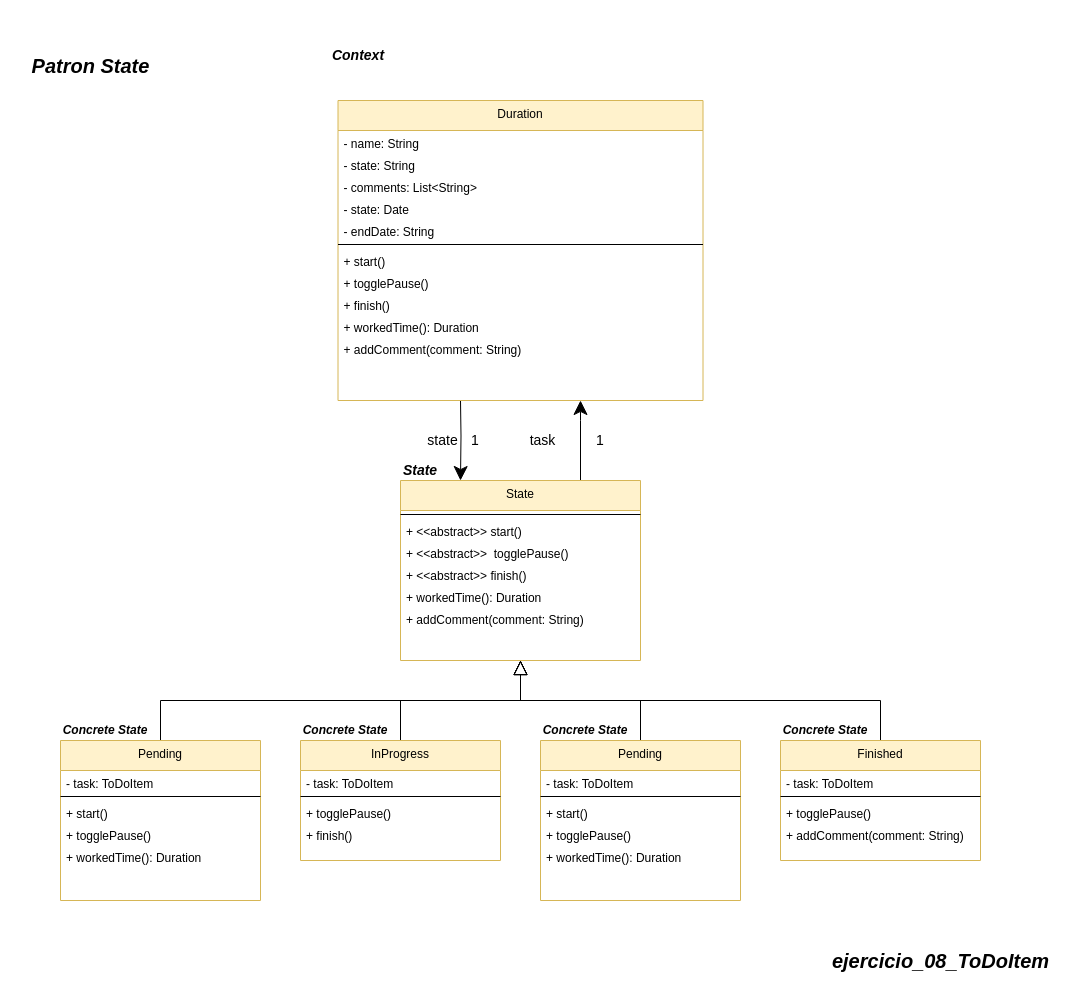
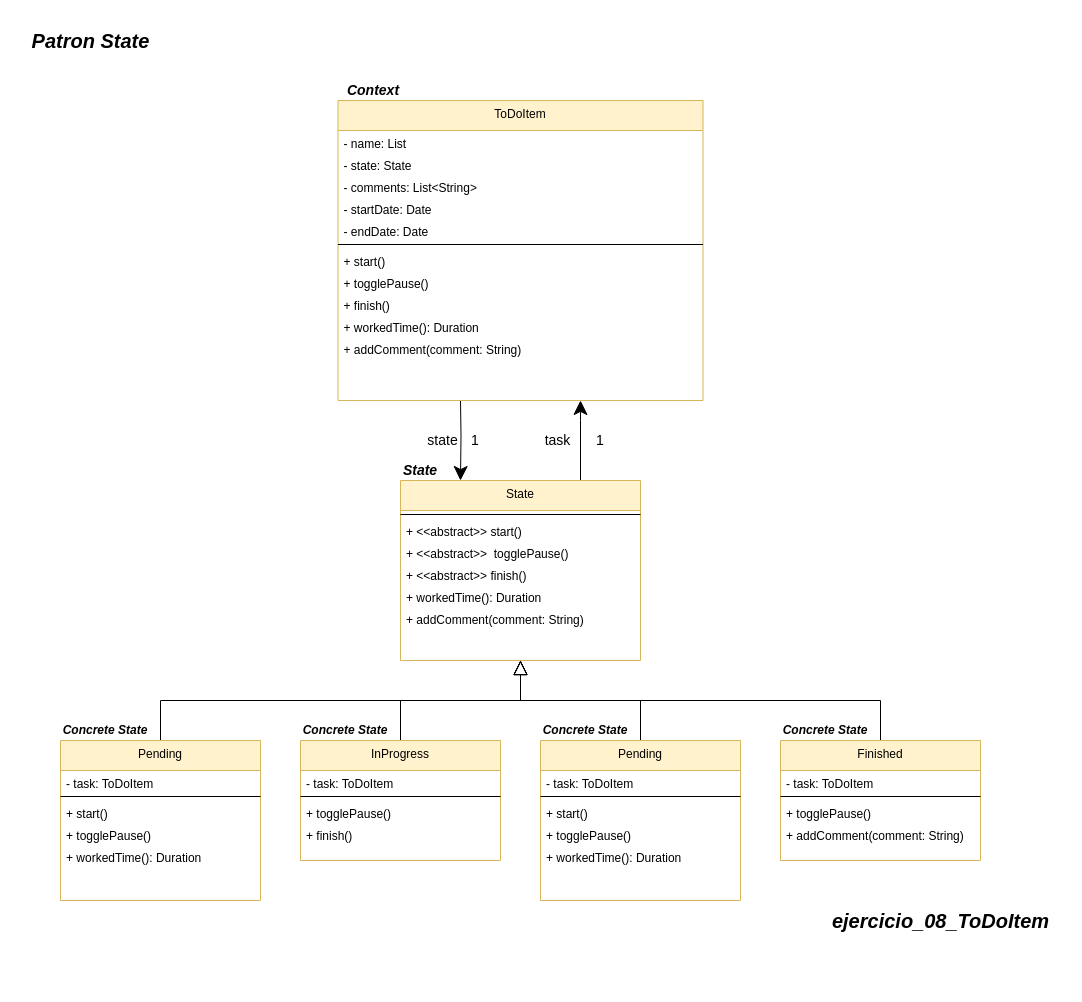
- <mxCell id="60" value="&lt;font size=&quot;1&quot; style=&quot;&quot;&gt;&lt;b style=&quot;&quot;&gt;&lt;i style=&quot;font-size: 14px;&quot;&gt;Context&lt;/i&gt;&lt;/b&gt;&lt;/font&gt;" style="text;html=1;align=center;verticalAlign=middle;whiteSpace=wrap;rounded=0;" vertex="1" parent="1"><mxGeometry x="322.5" y="45" width="70" height="20" as="geometry" /></mxCell>
+ <mxCell id="60" value="&lt;font size=&quot;1&quot; style=&quot;&quot;&gt;&lt;b style=&quot;&quot;&gt;&lt;i style=&quot;font-size: 14px;&quot;&gt;Context&lt;/i&gt;&lt;/b&gt;&lt;/font&gt;" style="text;html=1;align=center;verticalAlign=middle;whiteSpace=wrap;rounded=0;" vertex="1" parent="1"><mxGeometry x="337.5" y="80" width="70" height="20" as="geometry" /></mxCell>
- <mxCell id="18" value="&lt;b style=&quot;&quot;&gt;&lt;i&gt;&lt;font style=&quot;font-size: 20px;&quot;&gt;Patron State&lt;/font&gt;&lt;/i&gt;&lt;/b&gt;" style="text;html=1;align=center;verticalAlign=middle;resizable=0;points=[];autosize=1;strokeColor=none;fillColor=none;" vertex="1" parent="1"><mxGeometry x="20" y="45" width="140" height="40" as="geometry" /></mxCell>
+ <mxCell id="18" value="&lt;b style=&quot;&quot;&gt;&lt;i&gt;&lt;font style=&quot;font-size: 20px;&quot;&gt;Patron State&lt;/font&gt;&lt;/i&gt;&lt;/b&gt;" style="text;html=1;align=center;verticalAlign=middle;resizable=0;points=[];autosize=1;strokeColor=none;fillColor=none;" vertex="1" parent="1"><mxGeometry x="20" y="20" width="140" height="40" as="geometry" /></mxCell>
- <mxCell id="4" value="Duration&#10;" style="swimlane;fontStyle=0;align=center;verticalAlign=top;childLayout=stackLayout;horizontal=1;startSize=30;horizontalStack=0;resizeParent=1;resizeLast=0;collapsible=1;marginBottom=0;rounded=0;shadow=0;strokeWidth=1;fillColor=#fff2cc;strokeColor=#d6b656;" vertex="1" parent="1"><mxGeometry x="337.5" y="100" width="365" height="300" as="geometry"><mxRectangle x="110" y="-20" width="160" height="26" as="alternateBounds" /></mxGeometry></mxCell>
+ <mxCell id="4" value="ToDoItem&#10;" style="swimlane;fontStyle=0;align=center;verticalAlign=top;childLayout=stackLayout;horizontal=1;startSize=30;horizontalStack=0;resizeParent=1;resizeLast=0;collapsible=1;marginBottom=0;rounded=0;shadow=0;strokeWidth=1;fillColor=#fff2cc;strokeColor=#d6b656;" vertex="1" parent="1"><mxGeometry x="337.5" y="100" width="365" height="300" as="geometry"><mxRectangle x="110" y="-20" width="160" height="26" as="alternateBounds" /></mxGeometry></mxCell>
- <mxCell id="5" value="- name: String" style="text;align=left;verticalAlign=top;spacingLeft=4;spacingRight=4;overflow=hidden;rotatable=0;points=[[0,0.5],[1,0.5]];portConstraint=eastwest;rounded=0;shadow=0;html=0;" vertex="1" parent="4"><mxGeometry y="30" width="365" height="22" as="geometry" /></mxCell>
+ <mxCell id="5" value="- name: List" style="text;align=left;verticalAlign=top;spacingLeft=4;spacingRight=4;overflow=hidden;rotatable=0;points=[[0,0.5],[1,0.5]];portConstraint=eastwest;rounded=0;shadow=0;html=0;" vertex="1" parent="4"><mxGeometry y="30" width="365" height="22" as="geometry" /></mxCell>
- <mxCell id="6" value="- state: String" style="text;align=left;verticalAlign=top;spacingLeft=4;spacingRight=4;overflow=hidden;rotatable=0;points=[[0,0.5],[1,0.5]];portConstraint=eastwest;rounded=0;shadow=0;html=0;" vertex="1" parent="4"><mxGeometry y="52" width="365" height="22" as="geometry" /></mxCell>
+ <mxCell id="6" value="- state: State" style="text;align=left;verticalAlign=top;spacingLeft=4;spacingRight=4;overflow=hidden;rotatable=0;points=[[0,0.5],[1,0.5]];portConstraint=eastwest;rounded=0;shadow=0;html=0;" vertex="1" parent="4"><mxGeometry y="52" width="365" height="22" as="geometry" /></mxCell>
- <mxCell id="8" value="- state: Date" style="text;align=left;verticalAlign=top;spacingLeft=4;spacingRight=4;overflow=hidden;rotatable=0;points=[[0,0.5],[1,0.5]];portConstraint=eastwest;rounded=0;shadow=0;html=0;" vertex="1" parent="4"><mxGeometry y="96" width="365" height="22" as="geometry" /></mxCell>
+ <mxCell id="8" value="- startDate: Date" style="text;align=left;verticalAlign=top;spacingLeft=4;spacingRight=4;overflow=hidden;rotatable=0;points=[[0,0.5],[1,0.5]];portConstraint=eastwest;rounded=0;shadow=0;html=0;" vertex="1" parent="4"><mxGeometry y="96" width="365" height="22" as="geometry" /></mxCell>
- <mxCell id="9" value="- endDate: String" style="text;align=left;verticalAlign=top;spacingLeft=4;spacingRight=4;overflow=hidden;rotatable=0;points=[[0,0.5],[1,0.5]];portConstraint=eastwest;rounded=0;shadow=0;html=0;" vertex="1" parent="4"><mxGeometry y="118" width="365" height="22" as="geometry" /></mxCell>
+ <mxCell id="9" value="- endDate: Date" style="text;align=left;verticalAlign=top;spacingLeft=4;spacingRight=4;overflow=hidden;rotatable=0;points=[[0,0.5],[1,0.5]];portConstraint=eastwest;rounded=0;shadow=0;html=0;" vertex="1" parent="4"><mxGeometry y="118" width="365" height="22" as="geometry" /></mxCell>
- <mxCell id="53" value="task" style="text;html=1;align=center;verticalAlign=middle;whiteSpace=wrap;rounded=0;fontSize=14;" vertex="1" parent="1"><mxGeometry x="525" y="430" width="35" height="20" as="geometry" /></mxCell>
+ <mxCell id="53" value="task" style="text;html=1;align=center;verticalAlign=middle;whiteSpace=wrap;rounded=0;fontSize=14;" vertex="1" parent="1"><mxGeometry x="540" y="430" width="35" height="20" as="geometry" /></mxCell>
- <mxCell id="2" value="&lt;span style=&quot;font-size: 20px;&quot;&gt;&lt;b&gt;&lt;i&gt;ejercicio_08_ToDoItem&lt;/i&gt;&lt;/b&gt;&lt;/span&gt;" style="text;html=1;align=center;verticalAlign=middle;resizable=0;points=[];autosize=1;strokeColor=none;fillColor=none;" vertex="1" parent="1"><mxGeometry x="820" y="940" width="240" height="40" as="geometry" /></mxCell>
+ <mxCell id="2" value="&lt;span style=&quot;font-size: 20px;&quot;&gt;&lt;b&gt;&lt;i&gt;ejercicio_08_ToDoItem&lt;/i&gt;&lt;/b&gt;&lt;/span&gt;" style="text;html=1;align=center;verticalAlign=middle;resizable=0;points=[];autosize=1;strokeColor=none;fillColor=none;" vertex="1" parent="1"><mxGeometry x="820" y="900" width="240" height="40" as="geometry" /></mxCell>
